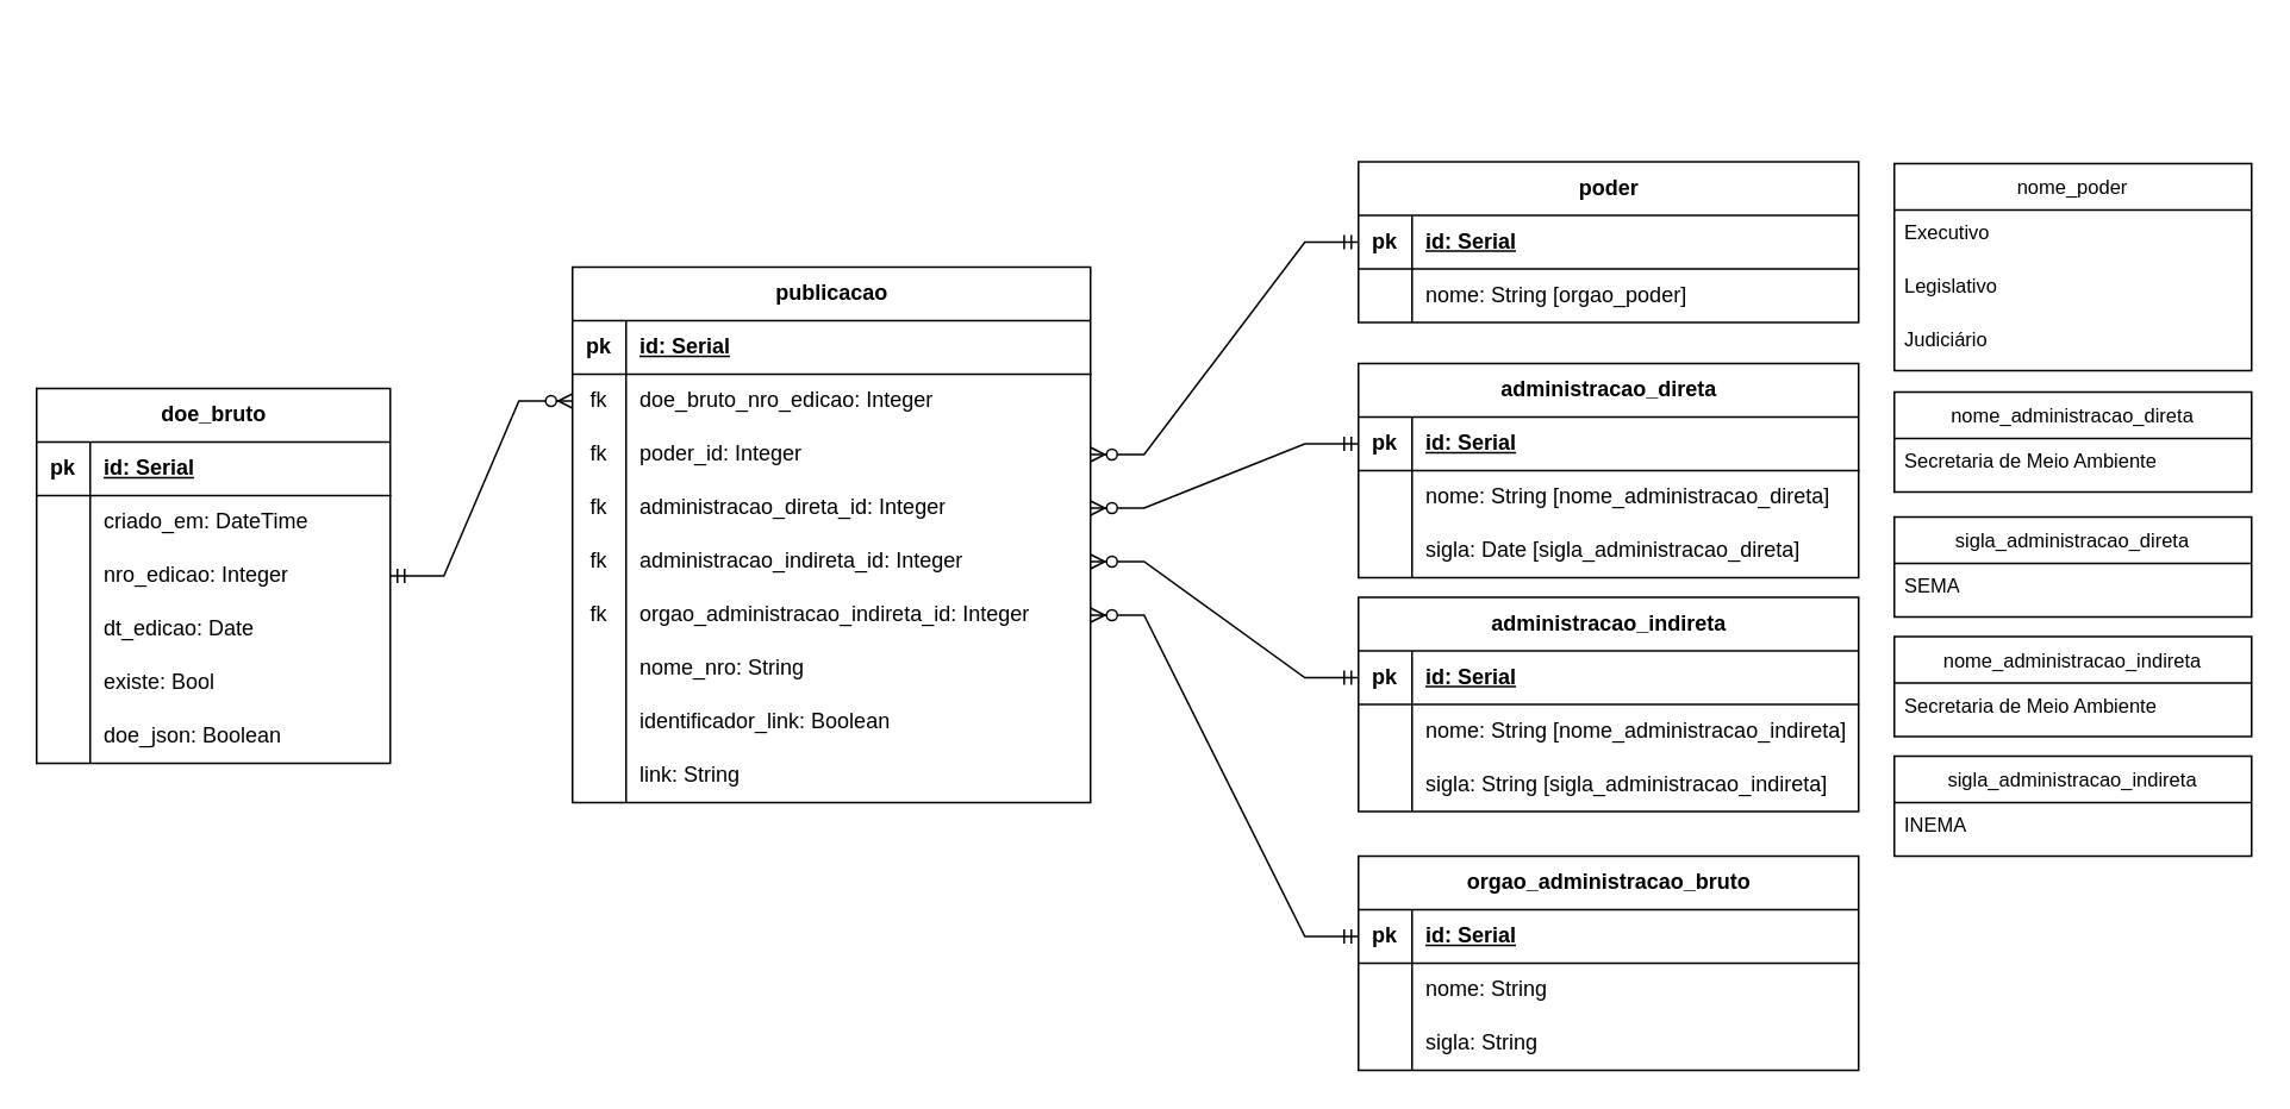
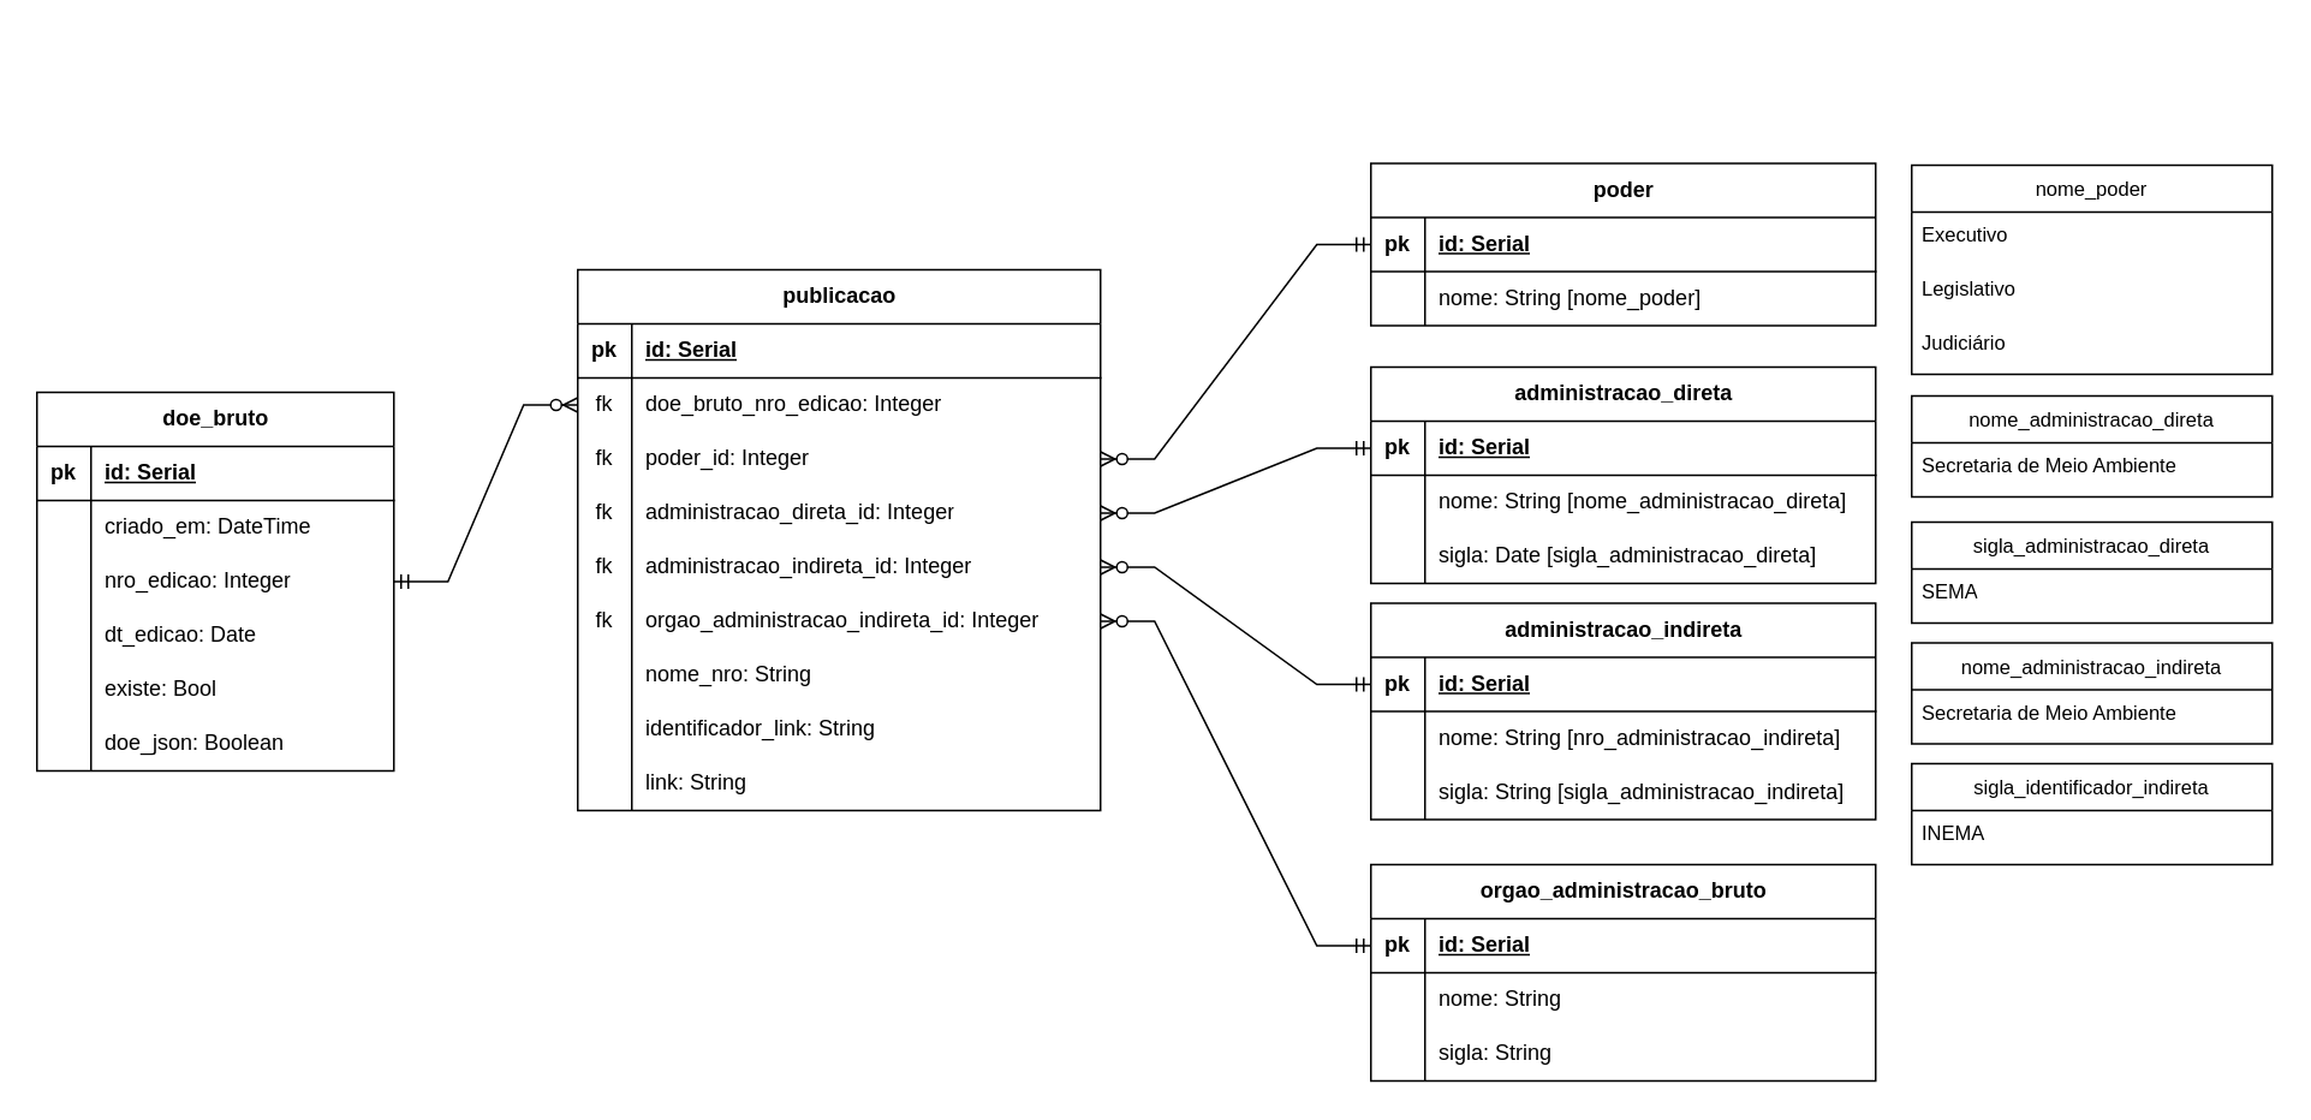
- <mxCell id="56" value="nome: String [orgao_poder]" style="shape=partialRectangle;connectable=0;fillColor=none;top=0;left=0;bottom=0;right=0;align=left;spacingLeft=6;overflow=hidden;whiteSpace=wrap;html=1;" parent="54" vertex="1"><mxGeometry x="30" width="250" height="30" as="geometry"><mxRectangle width="250" height="30" as="alternateBounds" /></mxGeometry></mxCell>
+ <mxCell id="56" value="nome: String [nome_poder]" style="shape=partialRectangle;connectable=0;fillColor=none;top=0;left=0;bottom=0;right=0;align=left;spacingLeft=6;overflow=hidden;whiteSpace=wrap;html=1;" parent="54" vertex="1"><mxGeometry x="30" width="250" height="30" as="geometry"><mxRectangle width="250" height="30" as="alternateBounds" /></mxGeometry></mxCell>
- <mxCell id="45" value="identificador_link&lt;span style=&quot;background-color: initial;&quot;&gt;: Boolean&lt;/span&gt;" style="shape=partialRectangle;connectable=0;fillColor=none;top=0;left=0;bottom=0;right=0;align=left;spacingLeft=6;overflow=hidden;whiteSpace=wrap;html=1;" vertex="1" parent="43"><mxGeometry x="30" width="260" height="30" as="geometry"><mxRectangle width="260" height="30" as="alternateBounds" /></mxGeometry></mxCell>
+ <mxCell id="45" value="identificador_link&lt;span style=&quot;background-color: initial;&quot;&gt;: String&lt;/span&gt;" style="shape=partialRectangle;connectable=0;fillColor=none;top=0;left=0;bottom=0;right=0;align=left;spacingLeft=6;overflow=hidden;whiteSpace=wrap;html=1;" vertex="1" parent="43"><mxGeometry x="30" width="260" height="30" as="geometry"><mxRectangle width="260" height="30" as="alternateBounds" /></mxGeometry></mxCell>
- <mxCell id="73" value="nome: String [nome_administracao_indireta]" style="shape=partialRectangle;connectable=0;fillColor=none;top=0;left=0;bottom=0;right=0;align=left;spacingLeft=6;overflow=hidden;whiteSpace=wrap;html=1;" parent="71" vertex="1"><mxGeometry x="30" width="250.0" height="30" as="geometry"><mxRectangle width="250.0" height="30" as="alternateBounds" /></mxGeometry></mxCell>
+ <mxCell id="73" value="nome: String [nro_administracao_indireta]" style="shape=partialRectangle;connectable=0;fillColor=none;top=0;left=0;bottom=0;right=0;align=left;spacingLeft=6;overflow=hidden;whiteSpace=wrap;html=1;" parent="71" vertex="1"><mxGeometry x="30" width="250.0" height="30" as="geometry"><mxRectangle width="250.0" height="30" as="alternateBounds" /></mxGeometry></mxCell>
- <mxCell id="97" value="sigla_administracao_indireta" style="swimlane;fontStyle=0;childLayout=stackLayout;horizontal=1;startSize=26;horizontalStack=0;resizeParent=1;resizeParentMax=0;resizeLast=0;collapsible=1;marginBottom=0;align=center;fontSize=11;" parent="1" vertex="1"><mxGeometry x="1060" y="423" width="200" height="56" as="geometry" /></mxCell>
+ <mxCell id="97" value="sigla_identificador_indireta" style="swimlane;fontStyle=0;childLayout=stackLayout;horizontal=1;startSize=26;horizontalStack=0;resizeParent=1;resizeParentMax=0;resizeLast=0;collapsible=1;marginBottom=0;align=center;fontSize=11;" parent="1" vertex="1"><mxGeometry x="1060" y="423" width="200" height="56" as="geometry" /></mxCell>
